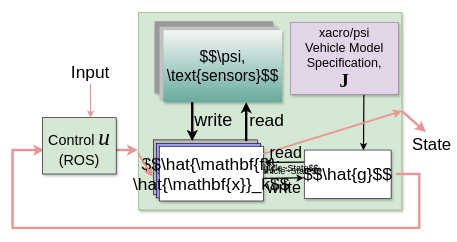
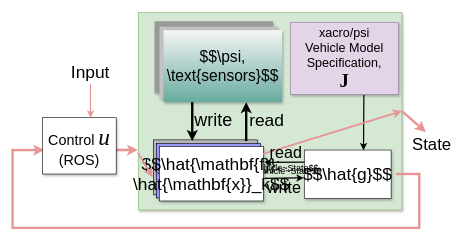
- <mxCell id="10" value="&lt;font color=&quot;#000000&quot;&gt;&lt;span style=&quot;font-size: 24px&quot;&gt;Control &lt;/span&gt;&lt;i&gt;&lt;font face=&quot;Times New Roman&quot; style=&quot;font-size: 39px&quot;&gt;u&lt;/font&gt;&lt;/i&gt;&lt;br&gt;&lt;span style=&quot;font-size: 24px&quot;&gt;(ROS)&lt;/span&gt;&lt;/font&gt;" style="rounded=0;whiteSpace=wrap;html=1;align=center;fontColor=#ffffff;glass=0;shadow=1;sketch=0;fillColor=#d5e8d4;" parent="1" vertex="1"><mxGeometry y="196" width="123" height="94" as="geometry" x="70" /></mxCell>
+ <mxCell id="10" value="&lt;font color=&quot;#000000&quot;&gt;&lt;span style=&quot;font-size: 24px&quot;&gt;Control &lt;/span&gt;&lt;i&gt;&lt;font face=&quot;Times New Roman&quot; style=&quot;font-size: 39px&quot;&gt;u&lt;/font&gt;&lt;/i&gt;&lt;br&gt;&lt;span style=&quot;font-size: 24px&quot;&gt;(ROS)&lt;/span&gt;&lt;/font&gt;" style="rounded=0;whiteSpace=wrap;html=1;align=center;fontColor=#ffffff;glass=0;shadow=1;sketch=0;" parent="1" vertex="1"><mxGeometry y="196" width="123" height="94" as="geometry" x="70" /></mxCell>
